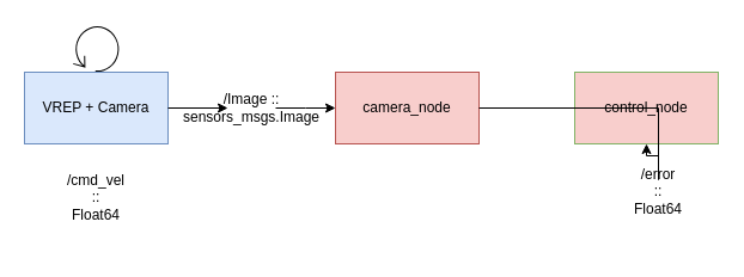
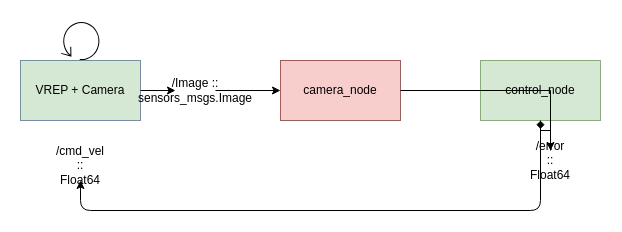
- <mxCell id="2" value="VREP + Camera" style="rounded=0;whiteSpace=wrap;html=1;fillColor=#dae8fc;strokeColor=#6c8ebf;" vertex="1" parent="1"><mxGeometry x="20" y="60" width="120" height="60" as="geometry" /></mxCell>
+ <mxCell id="2" value="VREP + Camera" style="rounded=0;whiteSpace=wrap;html=1;fillColor=#d5e8d4;strokeColor=#6c8ebf;" vertex="1" parent="1"><mxGeometry x="20" y="60" width="120" height="60" as="geometry" /></mxCell>
- <mxCell id="5" value="/Image ::&lt;br&gt;sensors_msgs.Image" style="text;html=1;strokeColor=none;fillColor=none;align=center;verticalAlign=middle;whiteSpace=wrap;rounded=0;" vertex="1" parent="1"><mxGeometry x="190" y="80" width="40" height="20" as="geometry" /></mxCell>
+ <mxCell id="5" value="/Image ::&lt;br&gt;sensors_msgs.Image" style="text;html=1;strokeColor=none;fillColor=none;align=center;verticalAlign=middle;whiteSpace=wrap;rounded=0;" vertex="1" parent="1"><mxGeometry x="175" y="80" width="40" height="20" as="geometry" /></mxCell>
- <mxCell id="11" value="" style="edgeStyle=orthogonalEdgeStyle;rounded=0;orthogonalLoop=1;jettySize=auto;html=1;endArrow=none;" edge="1" parent="1" source="7" target="10"><mxGeometry relative="1" as="geometry"><mxPoint x="400" y="90" as="sourcePoint" /><mxPoint x="480" y="90" as="targetPoint" /></mxGeometry></mxCell>
+ <mxCell id="11" value="" style="edgeStyle=orthogonalEdgeStyle;rounded=0;orthogonalLoop=1;jettySize=auto;html=1;" edge="1" parent="1" source="7" target="10"><mxGeometry relative="1" as="geometry"><mxPoint x="400" y="90" as="sourcePoint" /><mxPoint x="480" y="90" as="targetPoint" /></mxGeometry></mxCell>
- <mxCell id="8" value="control_node" style="rounded=0;whiteSpace=wrap;html=1;fillColor=#f8cecc;strokeColor=#82b366;" vertex="1" parent="1"><mxGeometry x="480" y="60" width="120" height="60" as="geometry" /></mxCell>
+ <mxCell id="8" value="control_node" style="rounded=0;whiteSpace=wrap;html=1;fillColor=#d5e8d4;strokeColor=#82b366;" vertex="1" parent="1"><mxGeometry x="480" y="60" width="120" height="60" as="geometry" /></mxCell>
- <mxCell id="6" value="" style="edgeStyle=orthogonalEdgeStyle;rounded=0;orthogonalLoop=1;jettySize=auto;html=1;" edge="1" parent="1" source="10" target="8"><mxGeometry relative="1" as="geometry" /></mxCell>
+ <mxCell id="6" value="" style="edgeStyle=orthogonalEdgeStyle;rounded=0;orthogonalLoop=1;jettySize=auto;html=1;endArrow=diamond;" edge="1" parent="1" source="10" target="8"><mxGeometry relative="1" as="geometry" /></mxCell>
+ <mxCell id="13" value="" style="endArrow=classic;html=1;exitX=0.5;exitY=1;exitDx=0;exitDy=0;entryX=0.5;entryY=1;entryDx=0;entryDy=0;" edge="1" parent="1" source="8" target="12"><mxGeometry width="50" height="50" relative="1" as="geometry"><mxPoint x="540" y="120" as="sourcePoint" /><mxPoint x="80" y="120" as="targetPoint" /><Array as="points"><mxPoint x="540" y="210" /><mxPoint x="80" y="210" /></Array></mxGeometry></mxCell>
